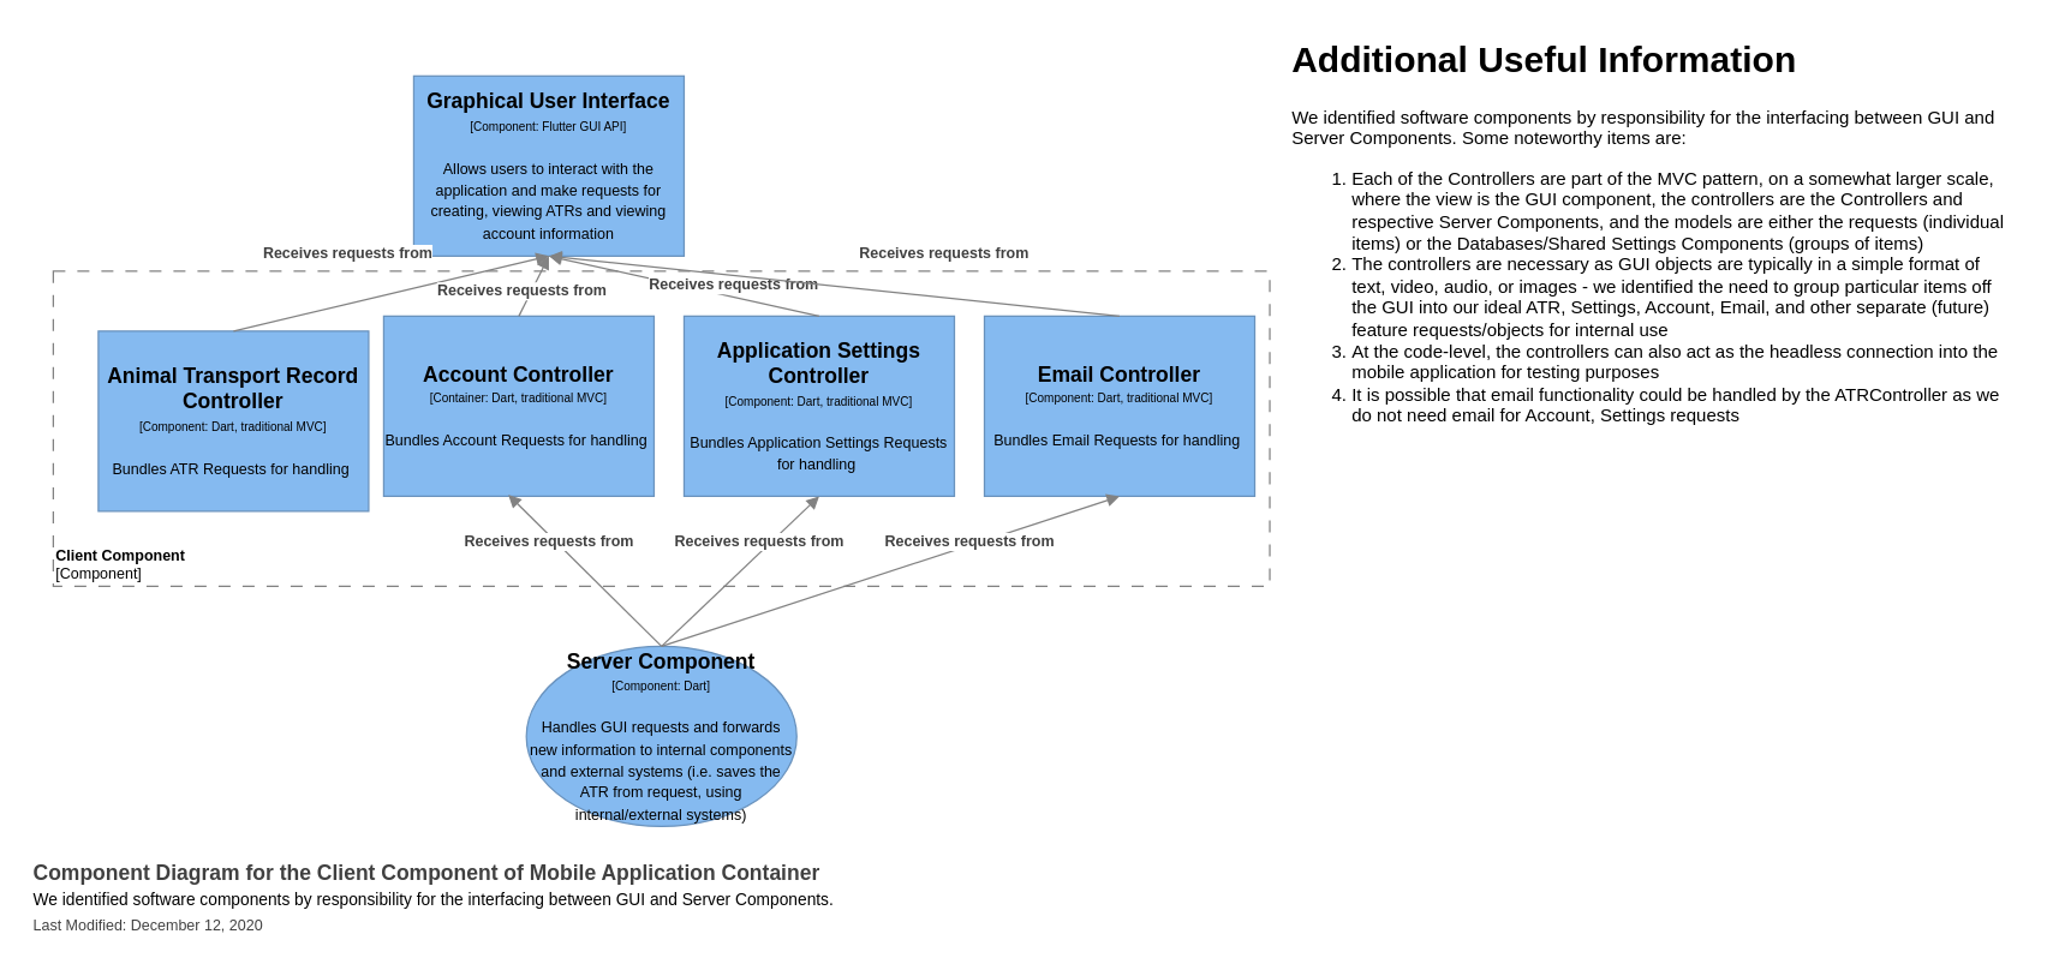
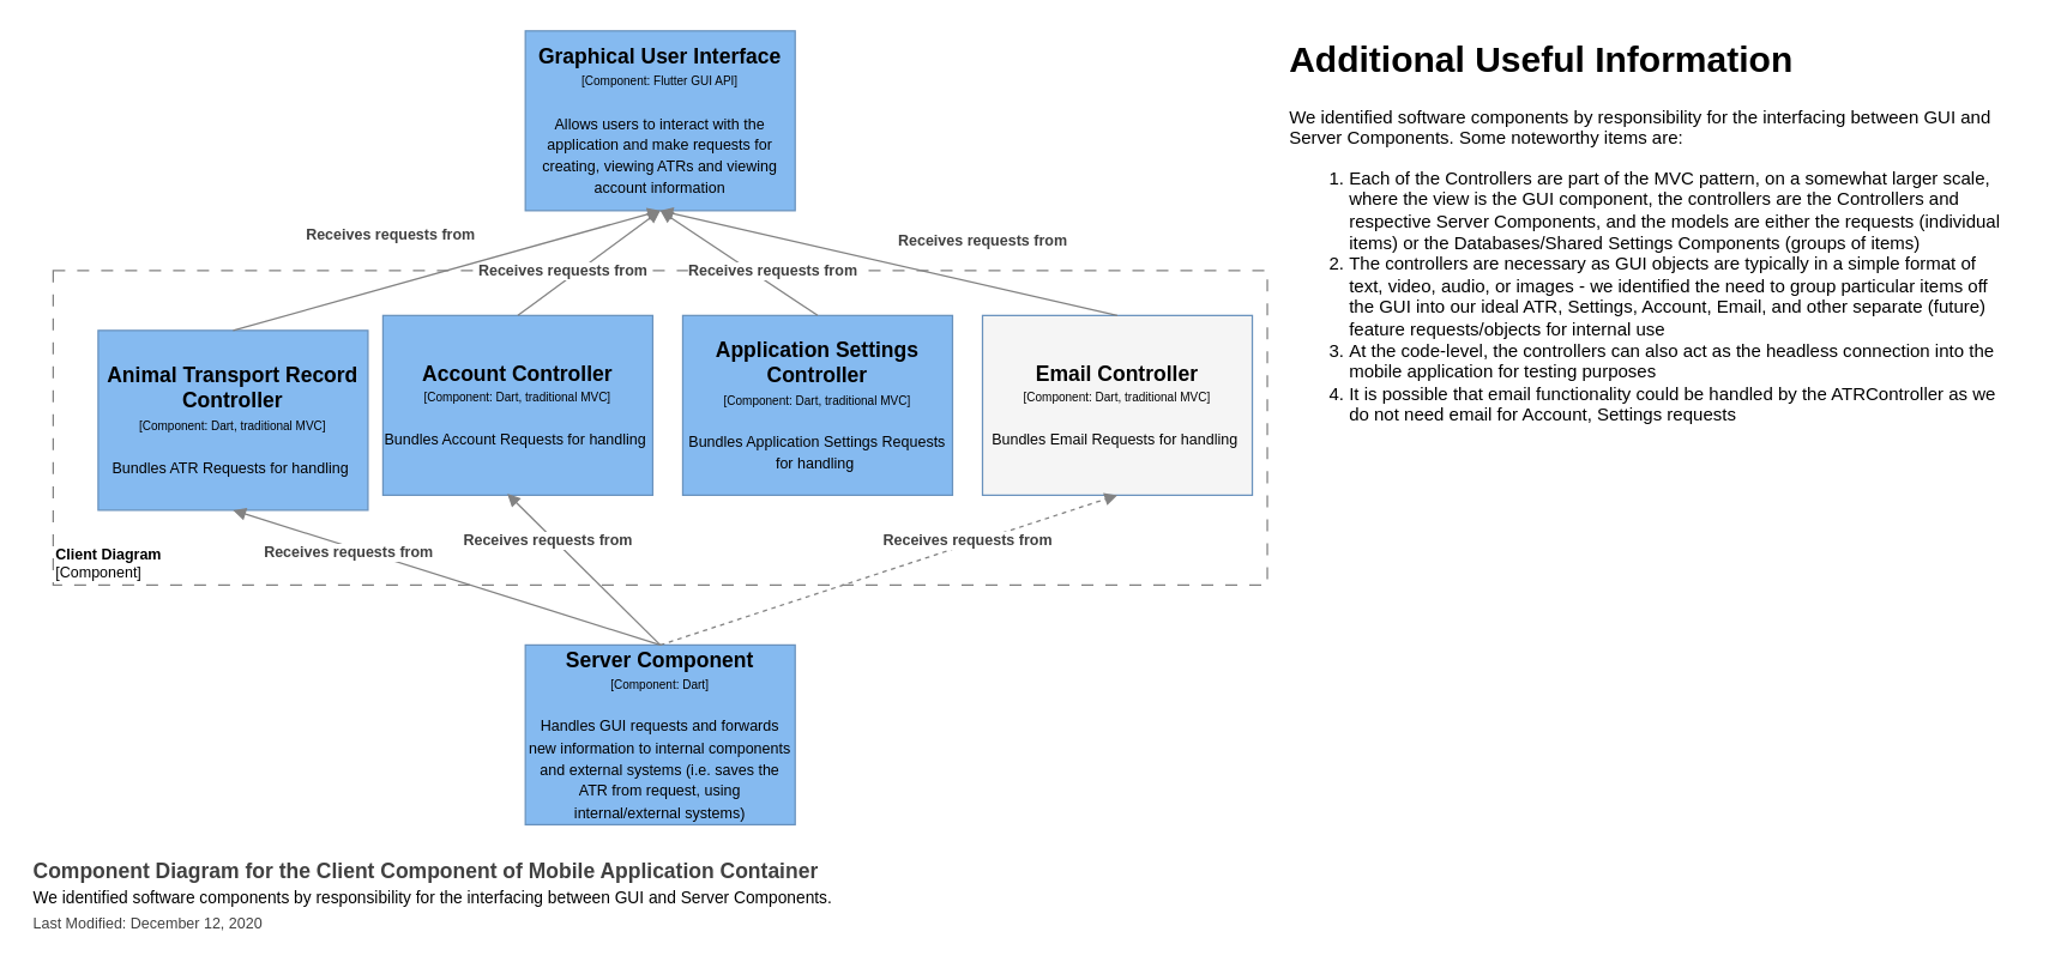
- <mxCell id="4" value="&lt;div&gt;&lt;span style=&quot;font-size: 14px&quot;&gt;&lt;b&gt;Graphical User Interface&lt;/b&gt;&lt;/span&gt;&lt;/div&gt;&lt;div&gt;&lt;span style=&quot;font-size: 8px&quot;&gt;[Component: Flutter GUI API]&lt;/span&gt;&lt;/div&gt;&lt;div&gt;&lt;span style=&quot;font-size: 8px&quot;&gt;&lt;br&gt;&lt;/span&gt;&lt;/div&gt;&lt;div&gt;&lt;font size=&quot;1&quot;&gt;Allows users to interact with the application and make requests for creating, viewing ATRs and viewing account information&lt;/font&gt;&lt;/div&gt;" style="rounded=0;whiteSpace=wrap;html=1;fillColor=#85baf0;fontColor=#000000;strokeColor=#6992BD;resizable=0;" parent="1" vertex="1"><mxGeometry x="275" y="50" width="180" height="120" as="geometry" /></mxCell>
+ <mxCell id="4" value="&lt;div&gt;&lt;span style=&quot;font-size: 14px&quot;&gt;&lt;b&gt;Graphical User Interface&lt;/b&gt;&lt;/span&gt;&lt;/div&gt;&lt;div&gt;&lt;span style=&quot;font-size: 8px&quot;&gt;[Component: Flutter GUI API]&lt;/span&gt;&lt;/div&gt;&lt;div&gt;&lt;span style=&quot;font-size: 8px&quot;&gt;&lt;br&gt;&lt;/span&gt;&lt;/div&gt;&lt;div&gt;&lt;font size=&quot;1&quot;&gt;Allows users to interact with the application and make requests for creating, viewing ATRs and viewing account information&lt;/font&gt;&lt;/div&gt;" style="rounded=0;whiteSpace=wrap;html=1;fillColor=#85baf0;fontColor=#000000;strokeColor=#6992BD;resizable=0;" parent="1" vertex="1"><mxGeometry x="350" y="20" width="180" height="120" as="geometry" /></mxCell>
- <mxCell id="9" value="&lt;div&gt;&lt;span style=&quot;font-size: 14px&quot;&gt;&lt;b&gt;Account Controller&lt;/b&gt;&lt;/span&gt;&lt;/div&gt;&lt;div&gt;&lt;span style=&quot;font-size: 8px&quot;&gt;[Container: Dart, traditional MVC]&lt;/span&gt;&lt;/div&gt;&lt;div&gt;&lt;span style=&quot;font-size: 8px&quot;&gt;&lt;br&gt;&lt;/span&gt;&lt;/div&gt;&lt;div&gt;&lt;font size=&quot;1&quot;&gt;Bundles Account Requests for handling&amp;nbsp;&lt;/font&gt;&lt;/div&gt;" style="rounded=0;whiteSpace=wrap;html=1;fillColor=#85baf0;fontColor=#000000;strokeColor=#6992BD;resizable=0;" vertex="1" parent="1"><mxGeometry x="255" y="210" width="180" height="120" as="geometry" /></mxCell>
+ <mxCell id="9" value="&lt;div&gt;&lt;span style=&quot;font-size: 14px&quot;&gt;&lt;b&gt;Account Controller&lt;/b&gt;&lt;/span&gt;&lt;/div&gt;&lt;div&gt;&lt;span style=&quot;font-size: 8px&quot;&gt;[Component: Dart, traditional MVC]&lt;/span&gt;&lt;/div&gt;&lt;div&gt;&lt;span style=&quot;font-size: 8px&quot;&gt;&lt;br&gt;&lt;/span&gt;&lt;/div&gt;&lt;div&gt;&lt;font size=&quot;1&quot;&gt;Bundles Account Requests for handling&amp;nbsp;&lt;/font&gt;&lt;/div&gt;" style="rounded=0;whiteSpace=wrap;html=1;fillColor=#85baf0;fontColor=#000000;strokeColor=#6992BD;resizable=0;" vertex="1" parent="1"><mxGeometry x="255" y="210" width="180" height="120" as="geometry" /></mxCell>
- <mxCell id="11" value="&lt;div&gt;&lt;span style=&quot;font-size: 14px&quot;&gt;&lt;b&gt;Email Controller&lt;/b&gt;&lt;/span&gt;&lt;/div&gt;&lt;div&gt;&lt;span style=&quot;font-size: 8px&quot;&gt;[Component: Dart, traditional MVC]&lt;/span&gt;&lt;/div&gt;&lt;div&gt;&lt;span style=&quot;font-size: 8px&quot;&gt;&lt;br&gt;&lt;/span&gt;&lt;/div&gt;&lt;div&gt;&lt;font size=&quot;1&quot;&gt;Bundles Email Requests for handling&amp;nbsp;&lt;/font&gt;&lt;/div&gt;" style="rounded=0;whiteSpace=wrap;html=1;fillColor=#85baf0;fontColor=#000000;strokeColor=#6992BD;resizable=0;" vertex="1" parent="1"><mxGeometry x="655" y="210" width="180" height="120" as="geometry" /></mxCell>
+ <mxCell id="11" value="&lt;div&gt;&lt;span style=&quot;font-size: 14px&quot;&gt;&lt;b&gt;Email Controller&lt;/b&gt;&lt;/span&gt;&lt;/div&gt;&lt;div&gt;&lt;span style=&quot;font-size: 8px&quot;&gt;[Component: Dart, traditional MVC]&lt;/span&gt;&lt;/div&gt;&lt;div&gt;&lt;span style=&quot;font-size: 8px&quot;&gt;&lt;br&gt;&lt;/span&gt;&lt;/div&gt;&lt;div&gt;&lt;font size=&quot;1&quot;&gt;Bundles Email Requests for handling&amp;nbsp;&lt;/font&gt;&lt;/div&gt;" style="rounded=0;whiteSpace=wrap;html=1;fillColor=#f5f5f5;fontColor=#000000;strokeColor=#6992BD;resizable=0;" vertex="1" parent="1"><mxGeometry x="655" y="210" width="180" height="120" as="geometry" /></mxCell>
- <mxCell id="2" value="&lt;font style=&quot;font-size: 10px&quot;&gt;&lt;b&gt;Client Component&lt;/b&gt;&lt;br style=&quot;font-size: 10px&quot;&gt;[Component]&lt;/font&gt;" style="rounded=0;whiteSpace=wrap;html=1;strokeColor=#828282;fillColor=none;fontColor=#000000;align=left;labelPosition=center;verticalLabelPosition=middle;verticalAlign=bottom;dashed=1;strokeWidth=1;perimeterSpacing=0;spacing=2;spacingTop=0;fontSize=10;dashPattern=8 8;" parent="1" vertex="1"><mxGeometry x="35" y="180" width="810" height="210" as="geometry" /></mxCell>
+ <mxCell id="2" value="&lt;font style=&quot;font-size: 10px&quot;&gt;&lt;b&gt;Client Diagram&lt;/b&gt;&lt;br style=&quot;font-size: 10px&quot;&gt;[Component]&lt;/font&gt;" style="rounded=0;whiteSpace=wrap;html=1;strokeColor=#828282;fillColor=none;fontColor=#000000;align=left;labelPosition=center;verticalLabelPosition=middle;verticalAlign=bottom;dashed=1;strokeWidth=1;perimeterSpacing=0;spacing=2;spacingTop=0;fontSize=10;dashPattern=8 8;" parent="1" vertex="1"><mxGeometry x="35" y="180" width="810" height="210" as="geometry" /></mxCell>
- <mxCell id="15" value="&lt;b&gt;Receives requests from&lt;/b&gt;&lt;span style=&quot;font-size: 10px&quot;&gt;&lt;br&gt;&lt;/span&gt;" style="endArrow=block;html=1;fontSize=10;fontColor=#404040;strokeWidth=1;endFill=1;strokeColor=#828282;elbow=vertical;exitX=0.5;exitY=0;exitDx=0;exitDy=0;entryX=0.5;entryY=1;entryDx=0;entryDy=0;" edge="1" parent="1" source="5" target="10"><mxGeometry x="0.315" y="6" width="50" height="50" relative="1" as="geometry"><mxPoint x="345" y="250" as="sourcePoint" /><mxPoint x="545" y="250" as="targetPoint" /><mxPoint as="offset" /></mxGeometry></mxCell>
+ <mxCell id="12" value="&lt;span style=&quot;font-size: 10px&quot;&gt;&lt;b&gt;Receives requests from&lt;/b&gt;&lt;br&gt;&lt;/span&gt;" style="endArrow=block;html=1;fontSize=10;fontColor=#404040;strokeWidth=1;endFill=1;strokeColor=#828282;elbow=vertical;exitX=0.5;exitY=0;exitDx=0;exitDy=0;entryX=0.5;entryY=1;entryDx=0;entryDy=0;" edge="1" parent="1" source="5" target="8"><mxGeometry x="0.452" y="3" width="50" height="50" relative="1" as="geometry"><mxPoint x="345" y="250" as="sourcePoint" /><mxPoint x="545" y="250" as="targetPoint" /><mxPoint as="offset" /></mxGeometry></mxCell>
- <mxCell id="13" value="&lt;b&gt;Receives requests from&lt;/b&gt;&lt;span style=&quot;font-size: 10px&quot;&gt;&lt;br&gt;&lt;/span&gt;" style="endArrow=block;html=1;fontSize=10;fontColor=#404040;strokeWidth=1;endFill=1;strokeColor=#828282;elbow=vertical;exitX=0.5;exitY=0;exitDx=0;exitDy=0;entryX=0.5;entryY=1;entryDx=0;entryDy=0;" edge="1" parent="1" source="5" target="11"><mxGeometry x="0.35" y="3" width="50" height="50" relative="1" as="geometry"><mxPoint x="475" y="370" as="sourcePoint" /><mxPoint x="685" y="370" as="targetPoint" /><mxPoint as="offset" /></mxGeometry></mxCell>
+ <mxCell id="13" value="&lt;b&gt;Receives requests from&lt;/b&gt;&lt;span style=&quot;font-size: 10px&quot;&gt;&lt;br&gt;&lt;/span&gt;" style="endArrow=block;html=1;fontSize=10;fontColor=#404040;strokeWidth=1;endFill=1;strokeColor=#828282;elbow=vertical;exitX=0.5;exitY=0;exitDx=0;exitDy=0;entryX=0.5;entryY=1;entryDx=0;entryDy=0;dashed=1;" edge="1" parent="1" source="5" target="11"><mxGeometry x="0.35" y="3" width="50" height="50" relative="1" as="geometry"><mxPoint x="475" y="370" as="sourcePoint" /><mxPoint x="685" y="370" as="targetPoint" /><mxPoint as="offset" /></mxGeometry></mxCell>
- <mxCell id="5" value="&lt;div&gt;&lt;span style=&quot;font-size: 14px&quot;&gt;&lt;b&gt;Server Component&lt;/b&gt;&lt;/span&gt;&lt;/div&gt;&lt;div&gt;&lt;span style=&quot;font-size: 8px&quot;&gt;[Component: Dart]&lt;/span&gt;&lt;/div&gt;&lt;div&gt;&lt;span style=&quot;font-size: 8px&quot;&gt;&lt;br&gt;&lt;/span&gt;&lt;/div&gt;&lt;div&gt;&lt;font size=&quot;1&quot;&gt;Handles GUI requests and forwards new information to internal components and external systems (i.e. saves the ATR from request, using internal/external systems)&lt;/font&gt;&lt;/div&gt;" style="ellipse;whiteSpace=wrap;html=1;fillColor=#85baf0;fontColor=#000000;strokeColor=#6992BD;resizable=0;" parent="1" vertex="1"><mxGeometry x="350" y="430" width="180" height="120" as="geometry" /></mxCell>
+ <mxCell id="5" value="&lt;div&gt;&lt;span style=&quot;font-size: 14px&quot;&gt;&lt;b&gt;Server Component&lt;/b&gt;&lt;/span&gt;&lt;/div&gt;&lt;div&gt;&lt;span style=&quot;font-size: 8px&quot;&gt;[Component: Dart]&lt;/span&gt;&lt;/div&gt;&lt;div&gt;&lt;span style=&quot;font-size: 8px&quot;&gt;&lt;br&gt;&lt;/span&gt;&lt;/div&gt;&lt;div&gt;&lt;font size=&quot;1&quot;&gt;Handles GUI requests and forwards new information to internal components and external systems (i.e. saves the ATR from request, using internal/external systems)&lt;/font&gt;&lt;/div&gt;" style="rounded=0;whiteSpace=wrap;html=1;fillColor=#85baf0;fontColor=#000000;strokeColor=#6992BD;resizable=0;" parent="1" vertex="1"><mxGeometry x="350" y="430" width="180" height="120" as="geometry" /></mxCell>
